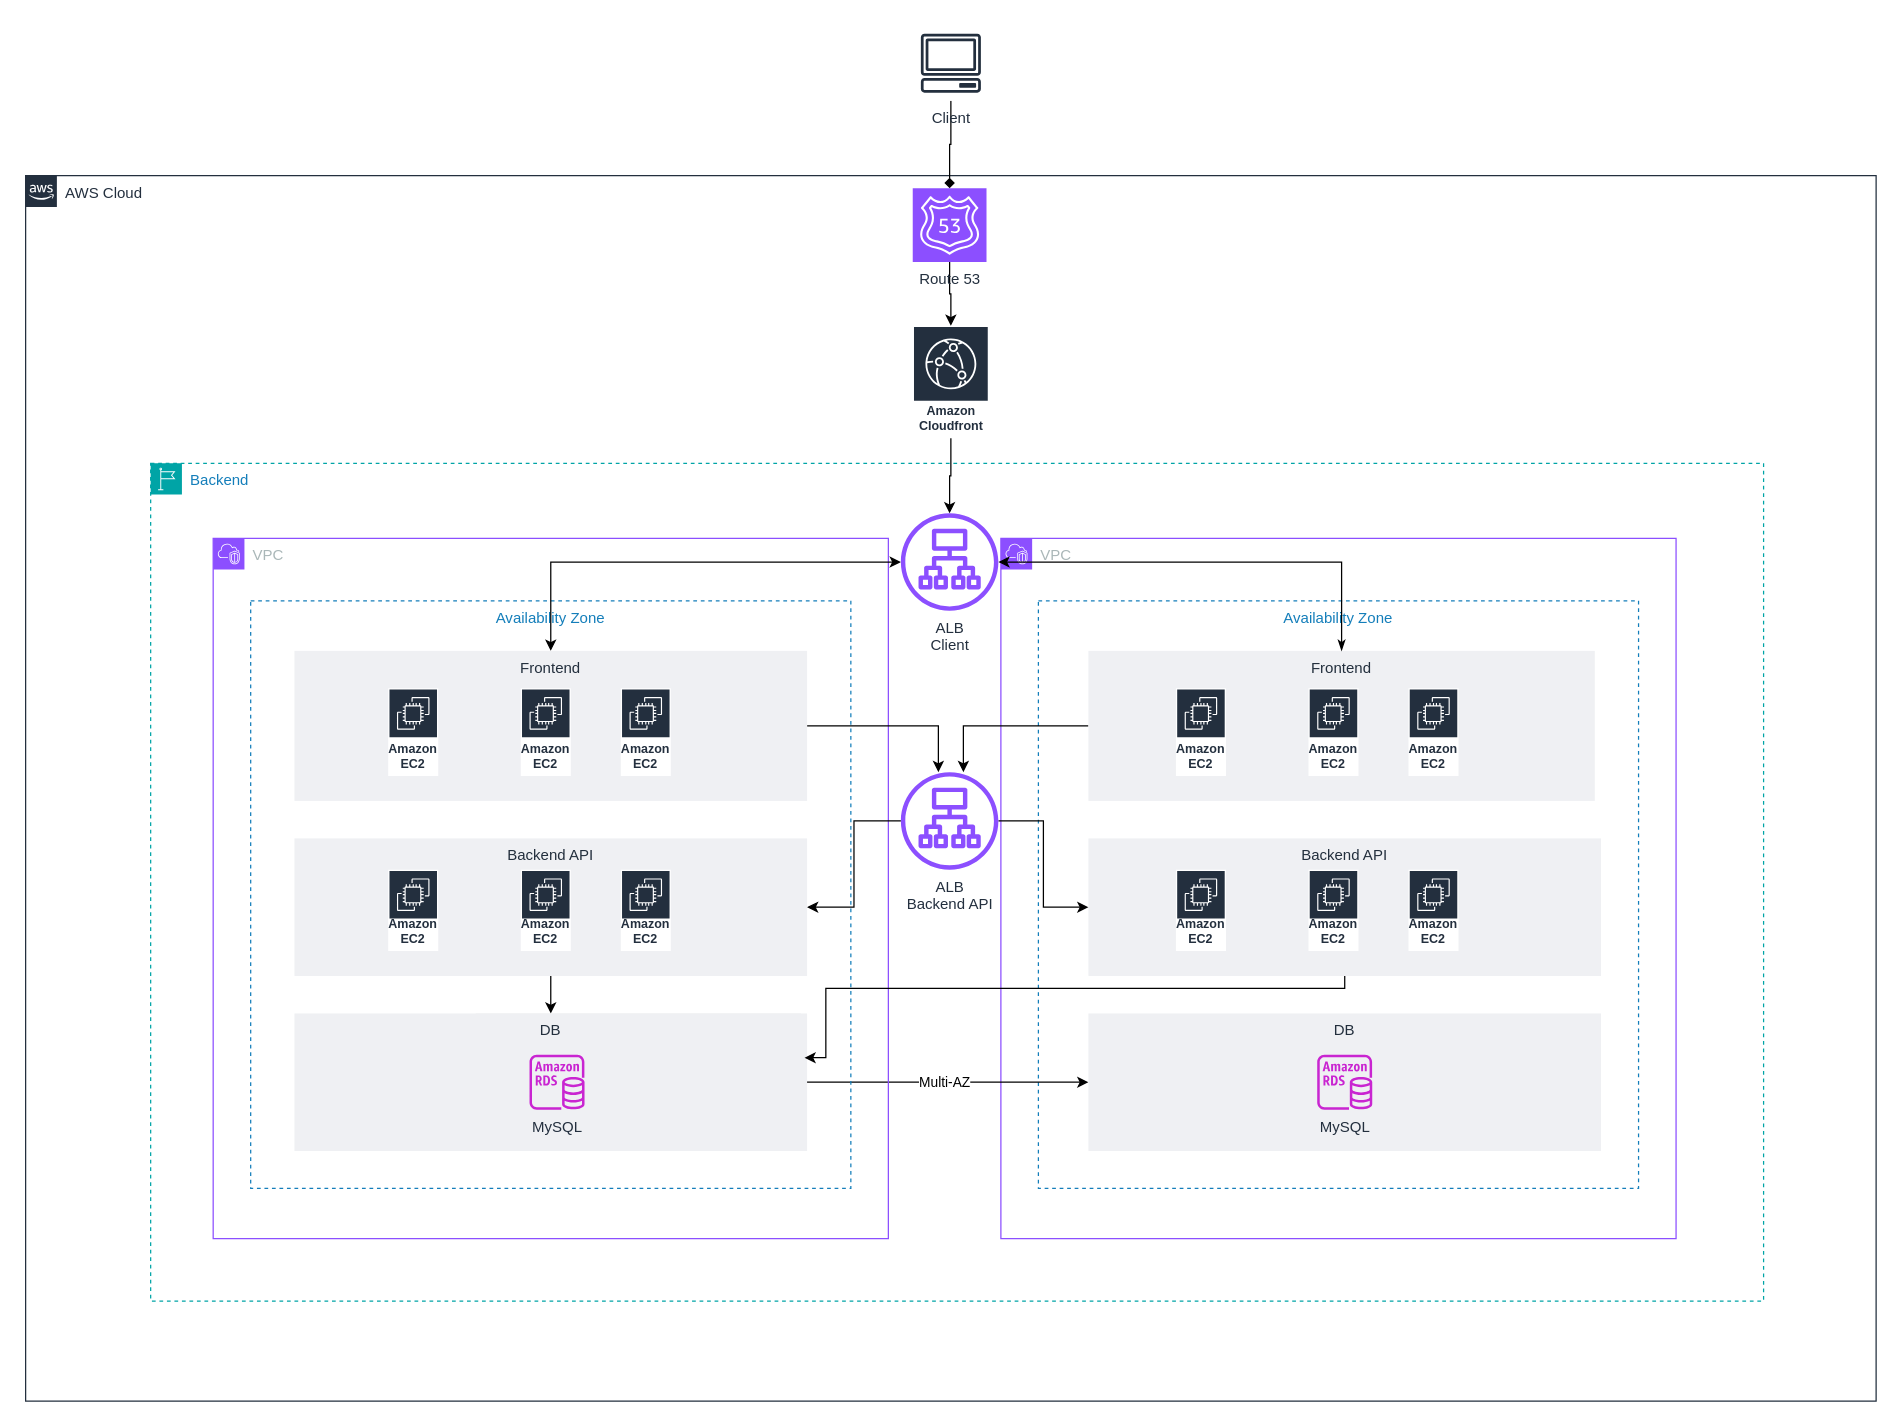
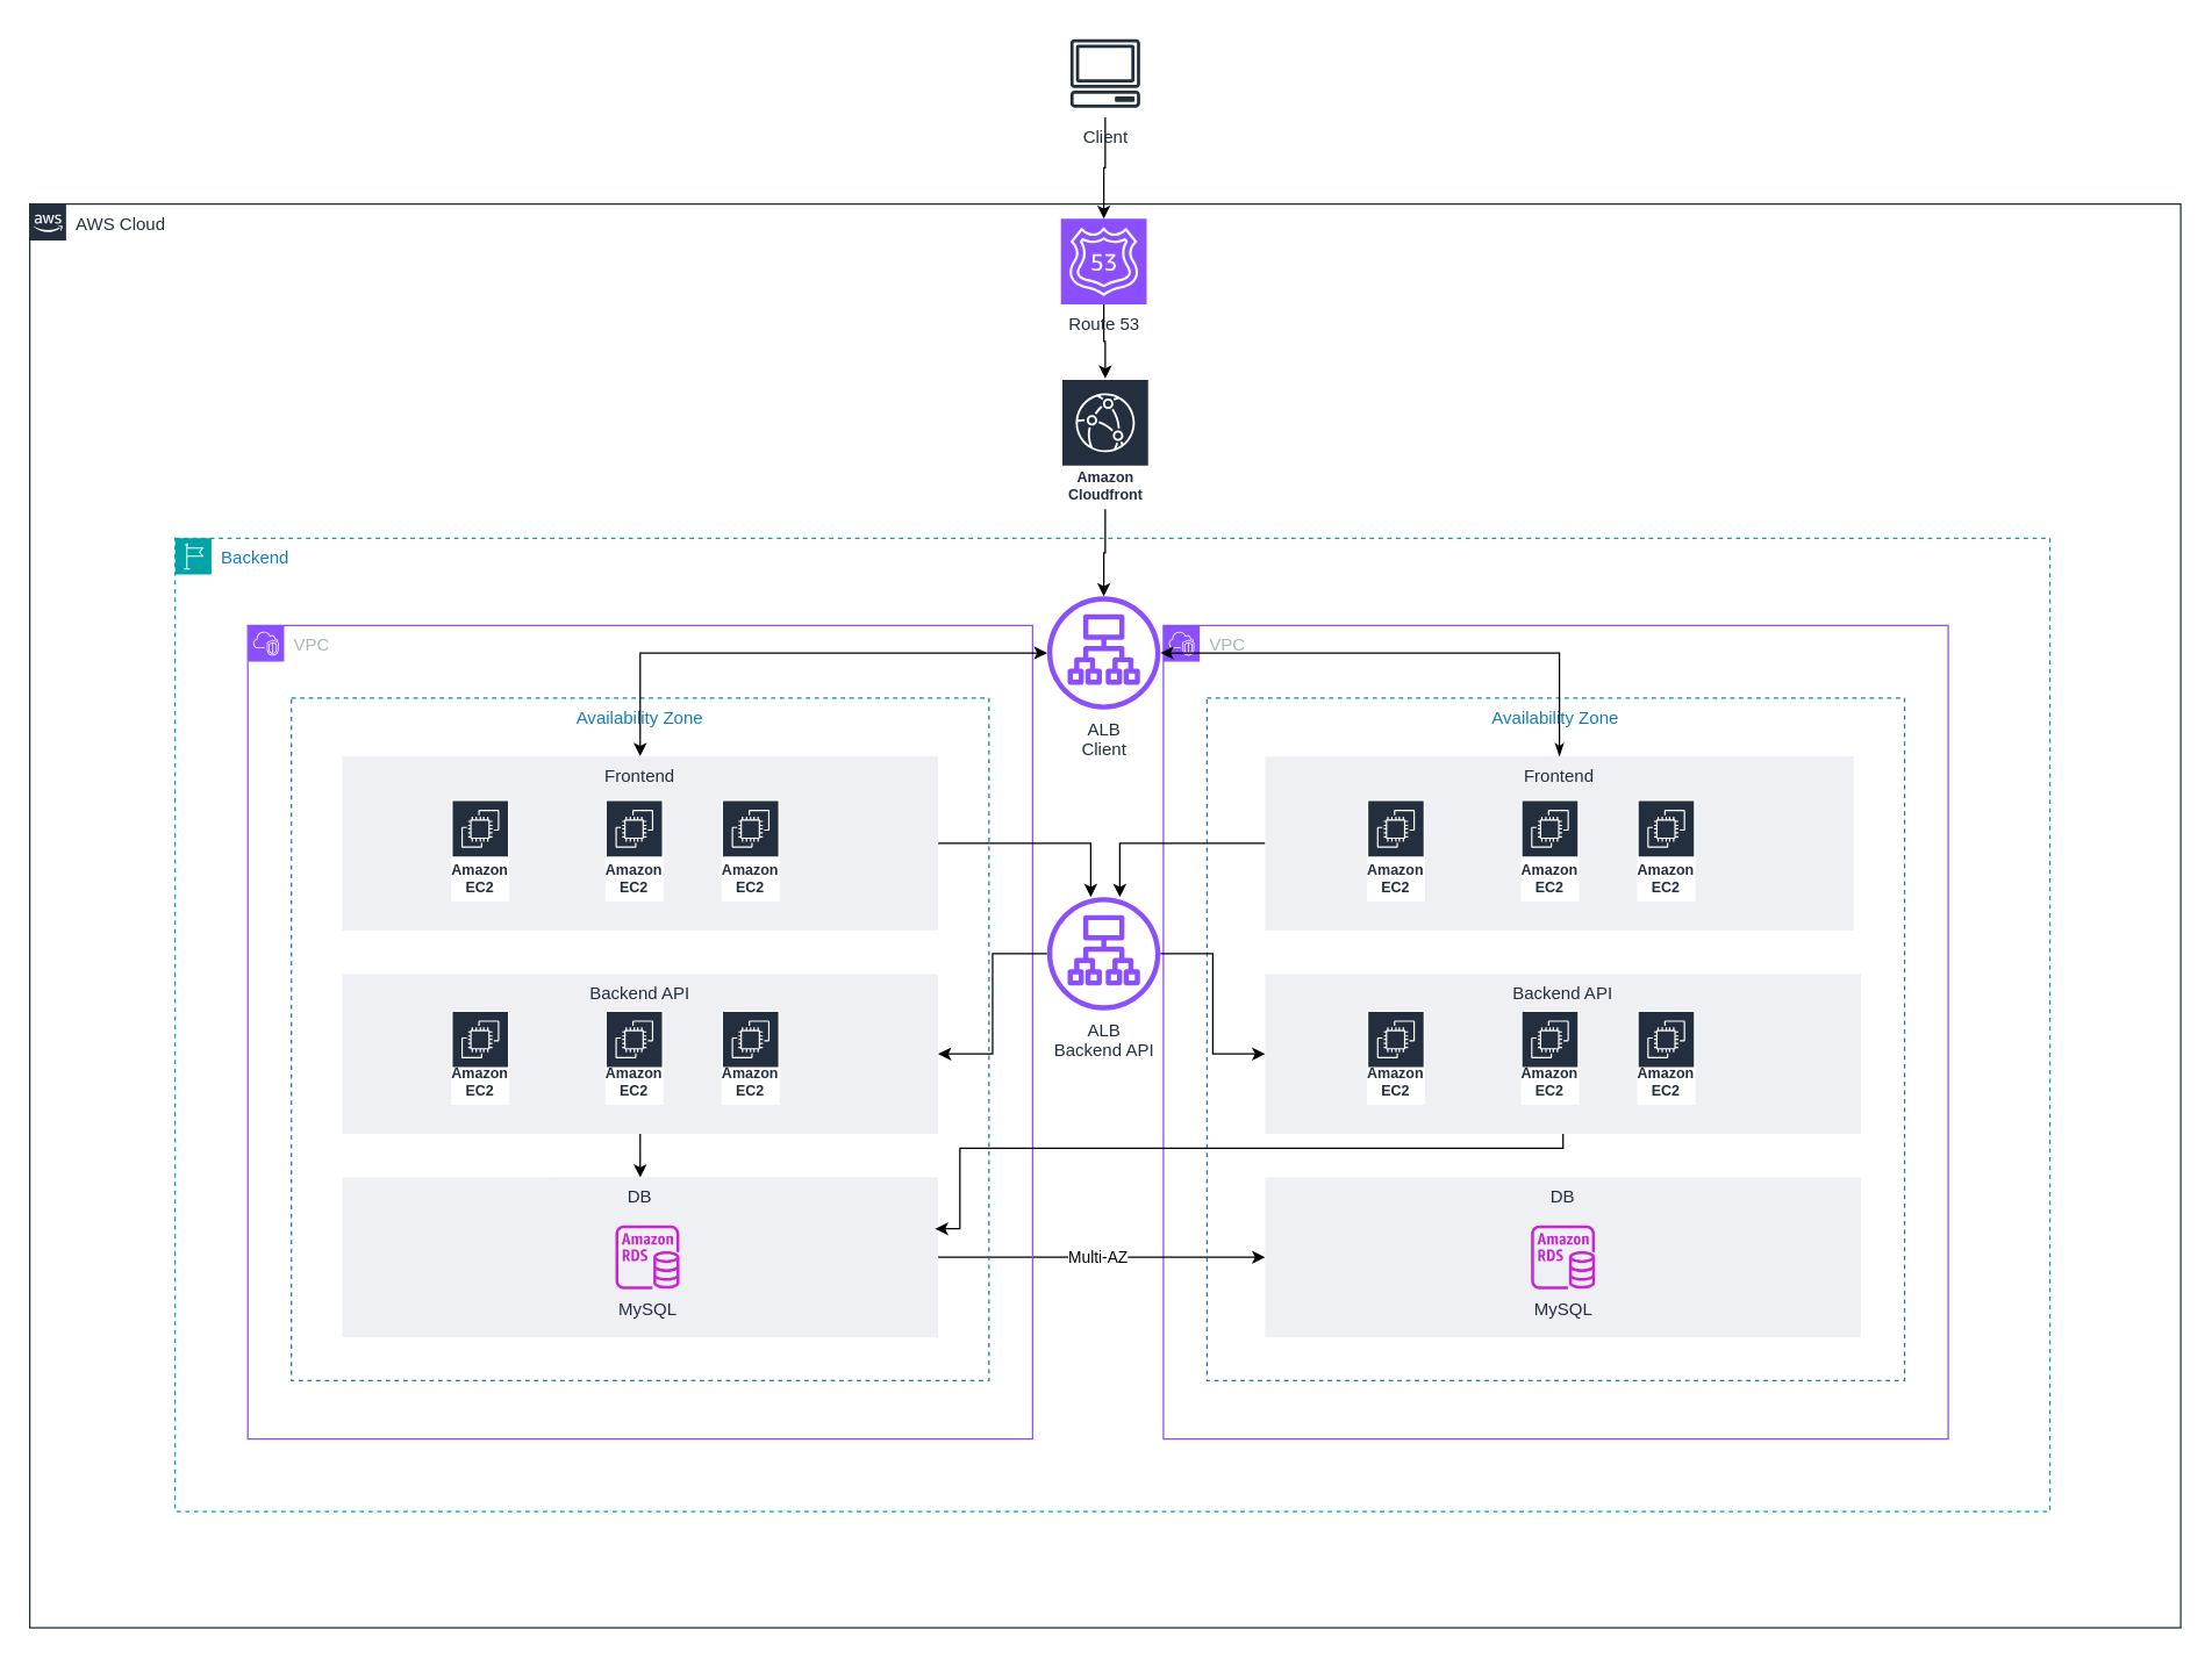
- <mxCell id="44" value="" style="edgeStyle=orthogonalEdgeStyle;rounded=0;orthogonalLoop=1;jettySize=auto;html=1;endArrow=diamond;" edge="1" parent="1" source="45" target="5"><mxGeometry relative="1" as="geometry" /></mxCell>
+ <mxCell id="44" value="" style="edgeStyle=orthogonalEdgeStyle;rounded=0;orthogonalLoop=1;jettySize=auto;html=1;" edge="1" parent="1" source="45" target="5"><mxGeometry relative="1" as="geometry" /></mxCell>
